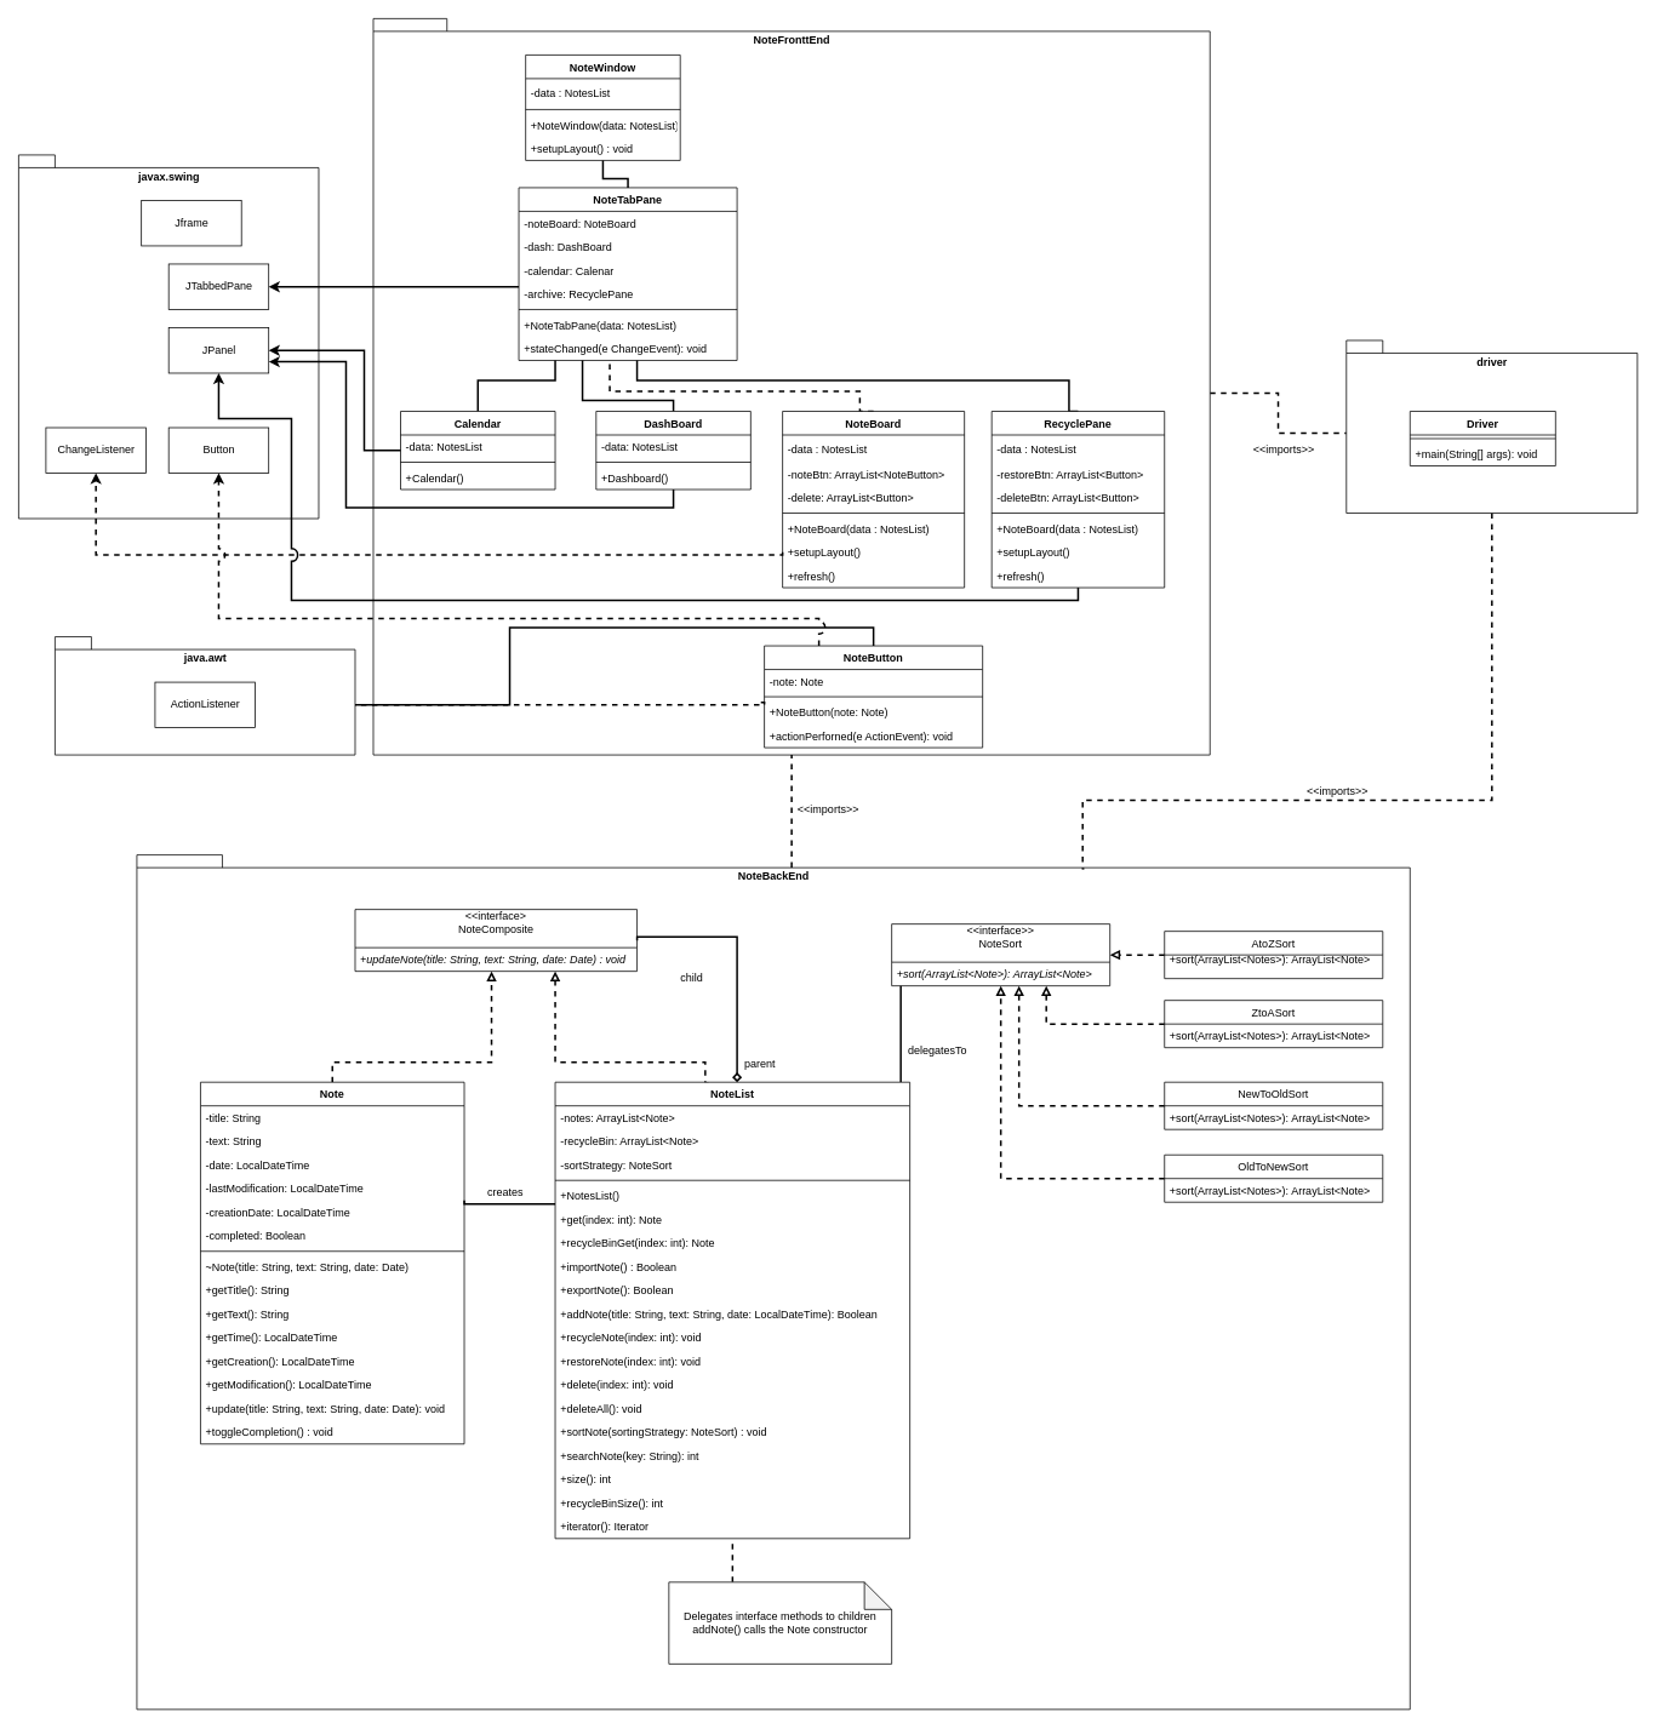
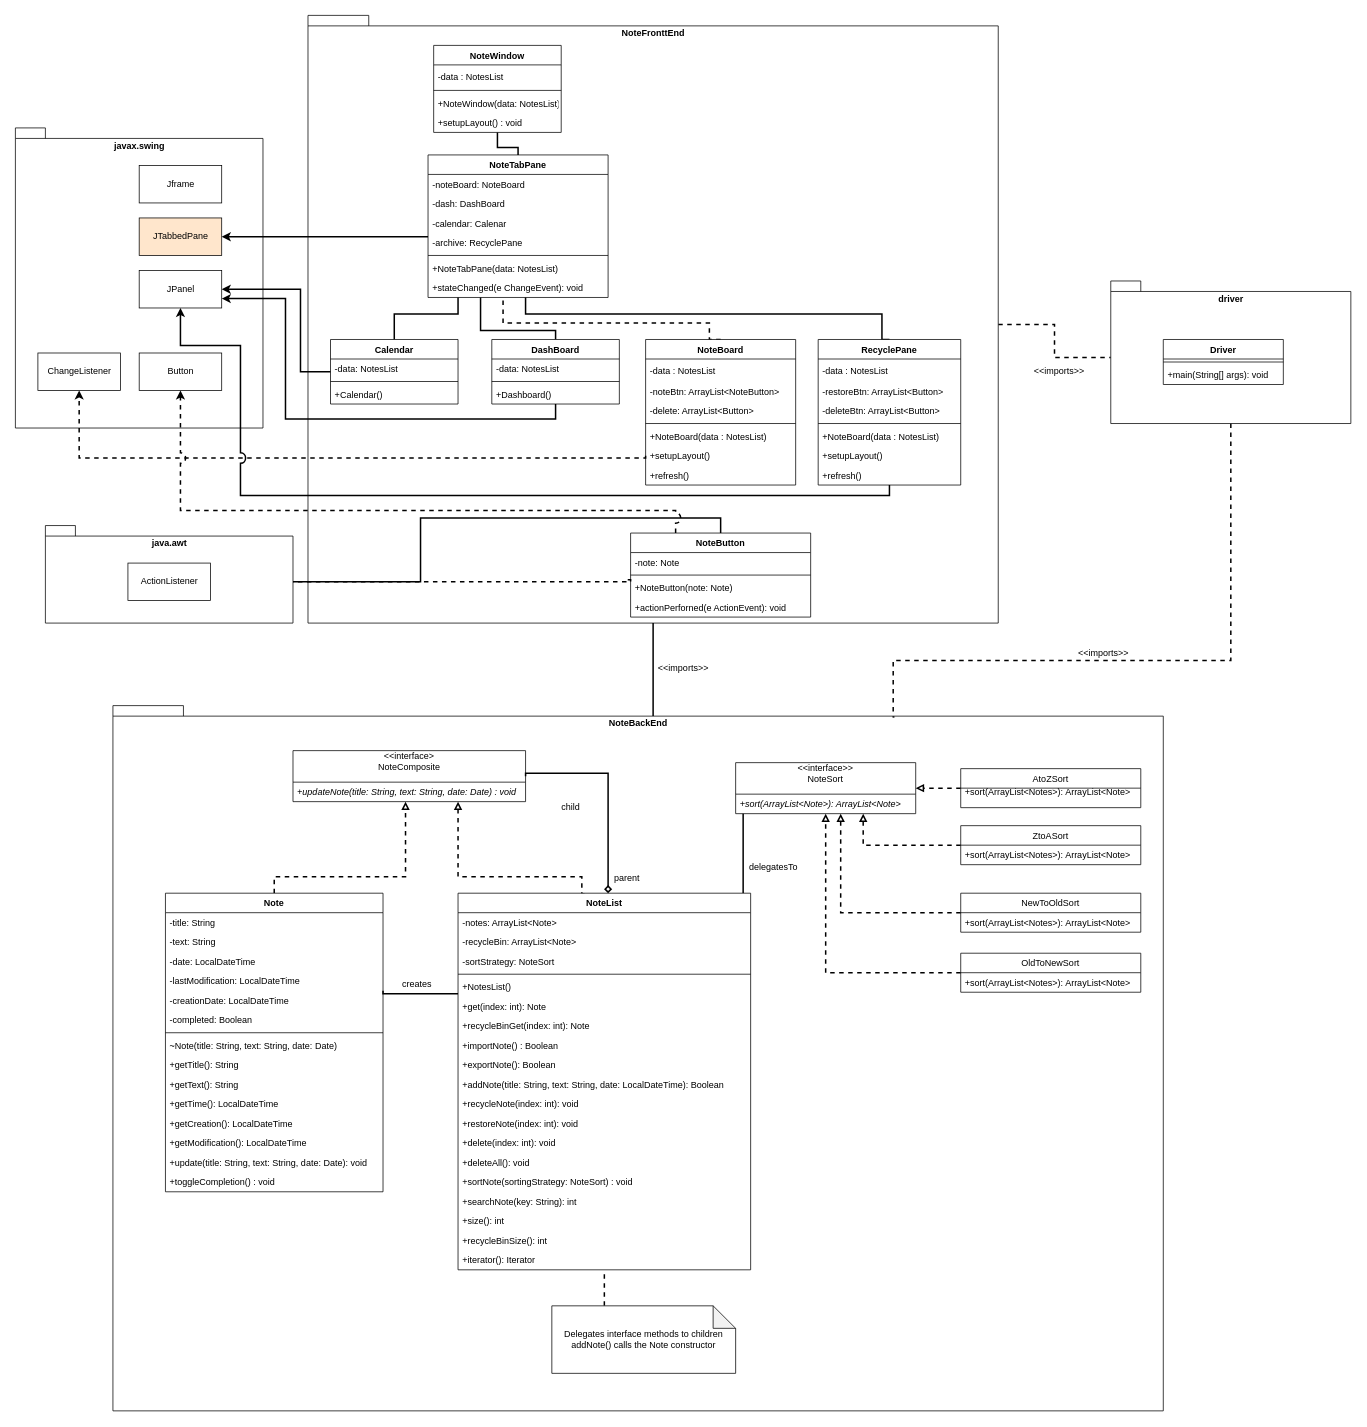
- <mxCell id="88" value="Jframe" style="html=1;" parent="1" vertex="1"><mxGeometry x="155" y="220" width="110" height="50" as="geometry" /></mxCell>
+ <mxCell id="88" value="Jframe" style="html=1;" parent="1" vertex="1"><mxGeometry x="185" y="220" width="110" height="50" as="geometry" /></mxCell>
- <mxCell id="89" value="JTabbedPane" style="html=1;" parent="1" vertex="1"><mxGeometry x="185" y="290" width="110" height="50" as="geometry" /></mxCell>
+ <mxCell id="89" value="JTabbedPane" style="html=1;fillColor=#ffe6cc;" parent="1" vertex="1"><mxGeometry x="185" y="290" width="110" height="50" as="geometry" /></mxCell>
- <mxCell id="5" style="edgeStyle=orthogonalEdgeStyle;rounded=0;orthogonalLoop=1;jettySize=auto;html=1;exitX=0;exitY=0;exitDx=720;exitDy=14;exitPerimeter=0;entryX=0.5;entryY=1;entryDx=0;entryDy=0;entryPerimeter=0;endArrow=none;endFill=0;dashed=1;strokeWidth=2;" edge="1" parent="1" source="6" target="3"><mxGeometry relative="1" as="geometry"><Array as="points"><mxPoint x="870" y="830" /></Array></mxGeometry></mxCell>
+ <mxCell id="5" style="edgeStyle=orthogonalEdgeStyle;rounded=0;orthogonalLoop=1;jettySize=auto;html=1;exitX=0;exitY=0;exitDx=720;exitDy=14;exitPerimeter=0;entryX=0.5;entryY=1;entryDx=0;entryDy=0;entryPerimeter=0;endArrow=none;endFill=0;dashed=0;strokeWidth=2;" edge="1" parent="1" source="6" target="3"><mxGeometry relative="1" as="geometry"><Array as="points"><mxPoint x="870" y="830" /></Array></mxGeometry></mxCell>
